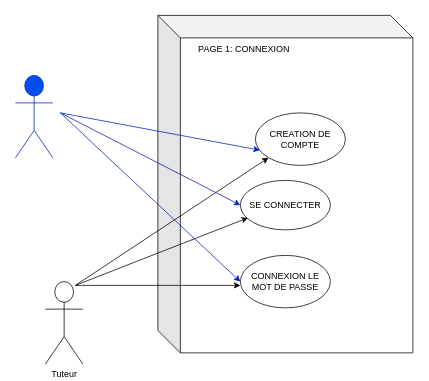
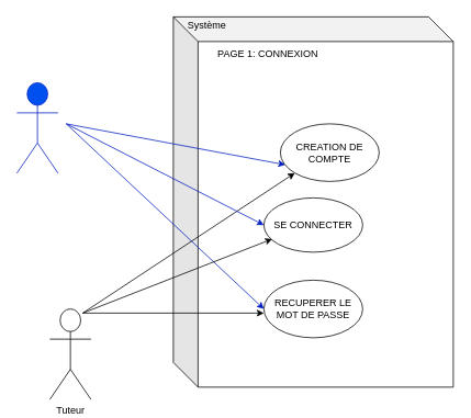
+ <mxCell id="5" value="Système" style="text;html=1;strokeColor=none;fillColor=none;align=center;verticalAlign=middle;whiteSpace=wrap;rounded=0;" parent="1" vertex="1"><mxGeometry x="211" y="20" width="80" height="20" as="geometry" /></mxCell>
- <mxCell id="11" value="CONNEXION LE MOT DE PASSE" style="ellipse;whiteSpace=wrap;html=1;" parent="1" vertex="1"><mxGeometry x="320" y="340" width="120" height="70" as="geometry" /></mxCell>
+ <mxCell id="11" value="RECUPERER LE MOT DE PASSE" style="ellipse;whiteSpace=wrap;html=1;" parent="1" vertex="1"><mxGeometry x="320" y="340" width="120" height="70" as="geometry" /></mxCell>
